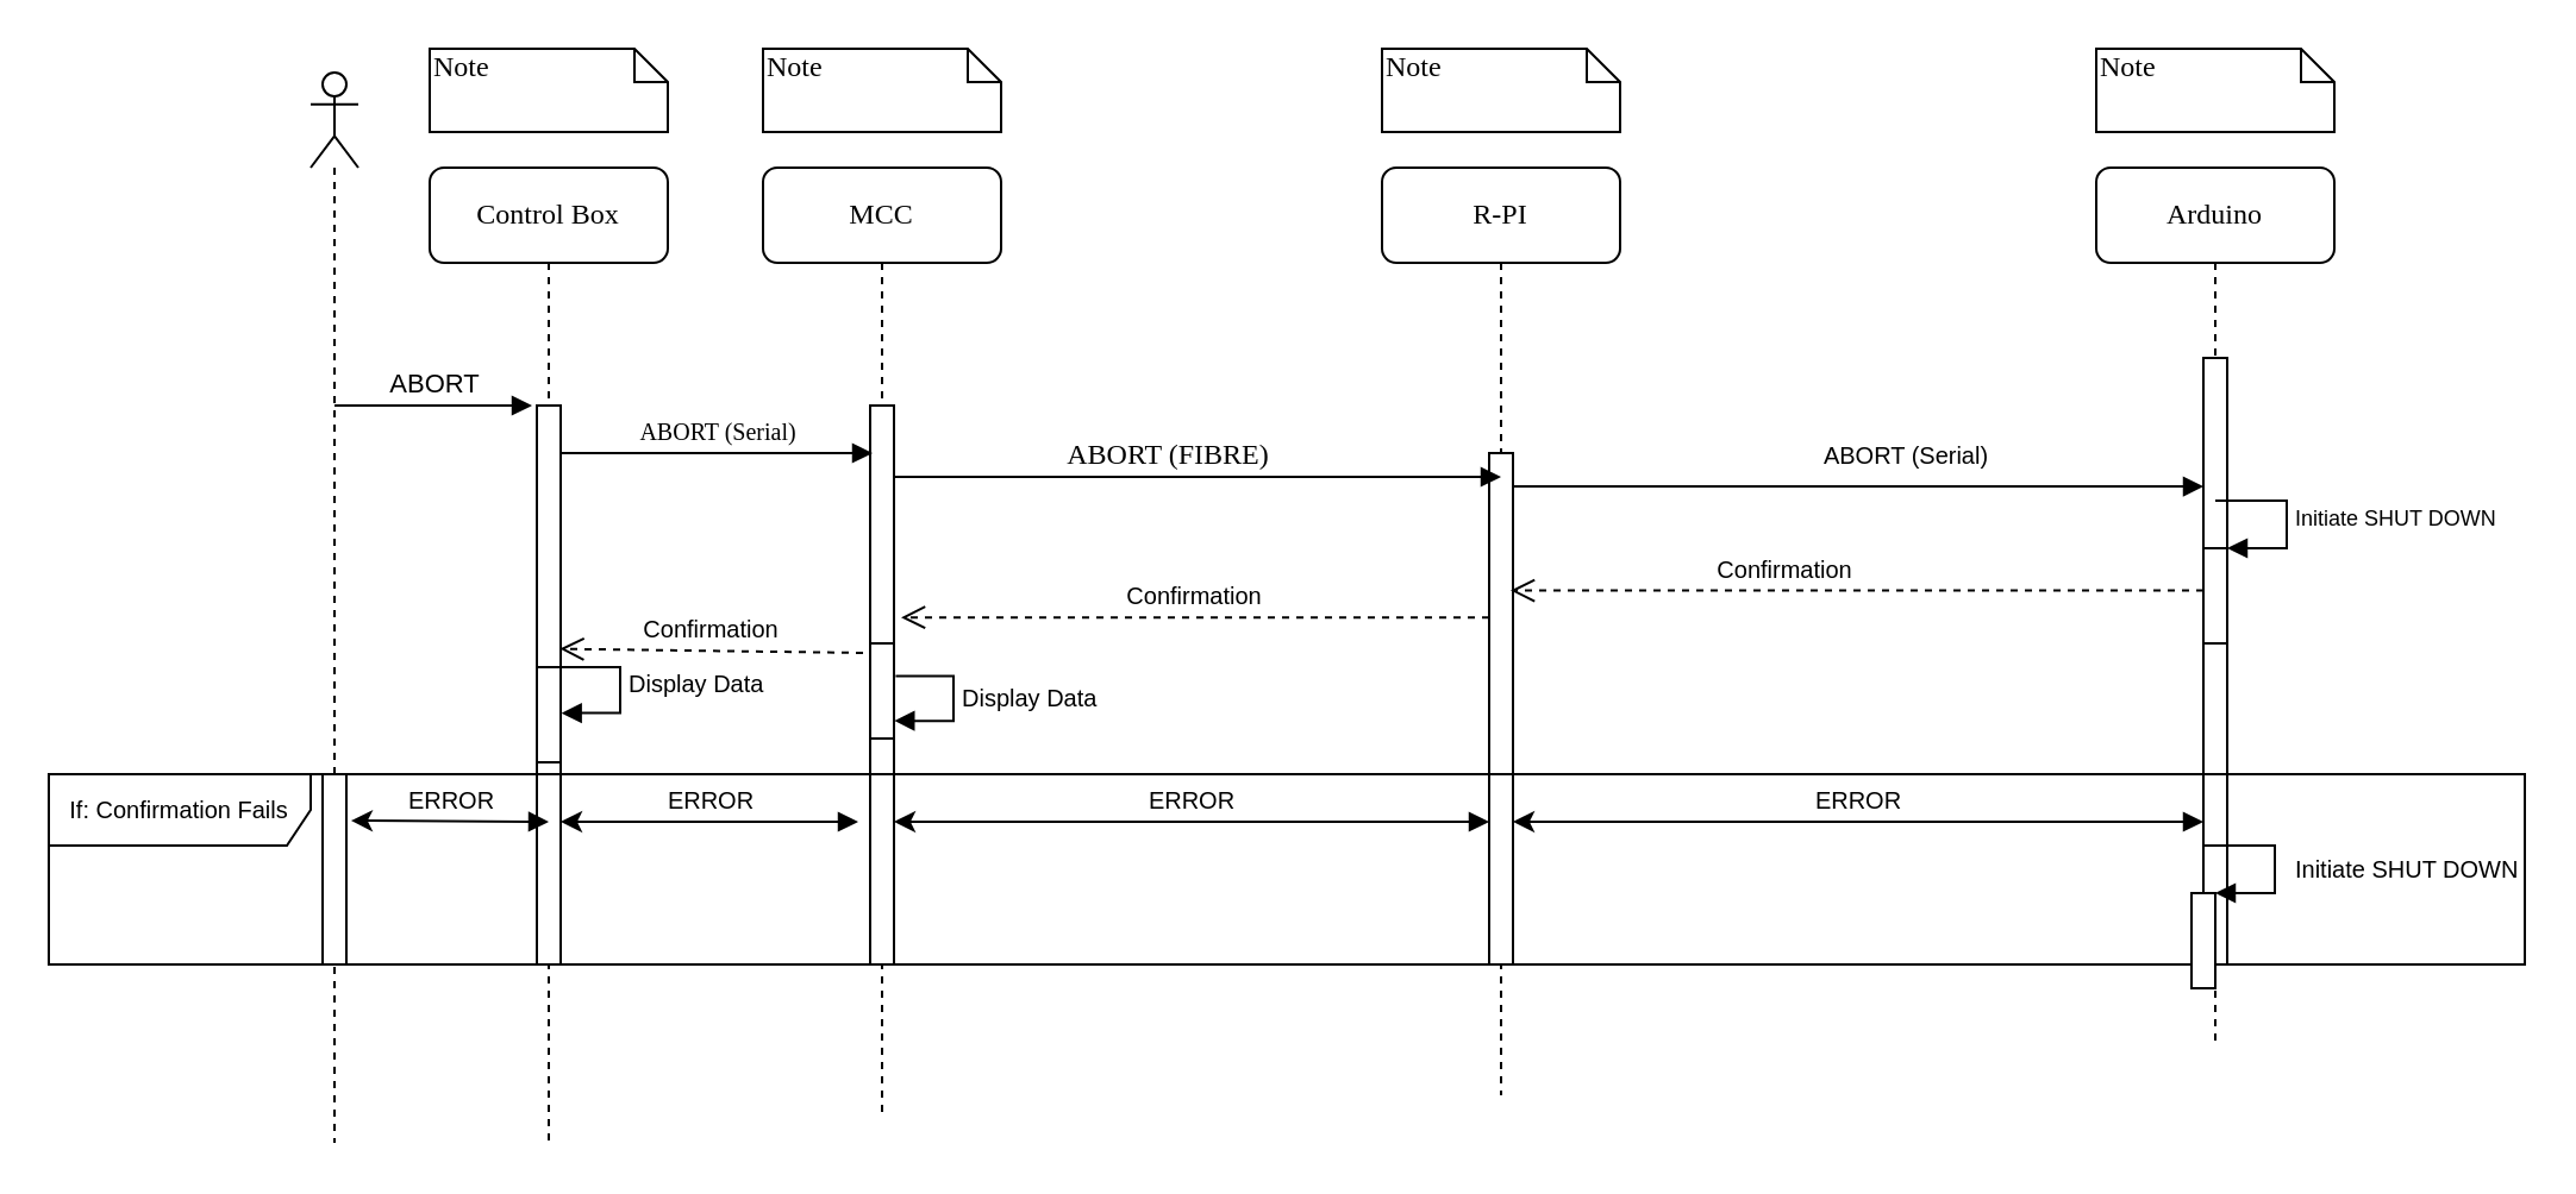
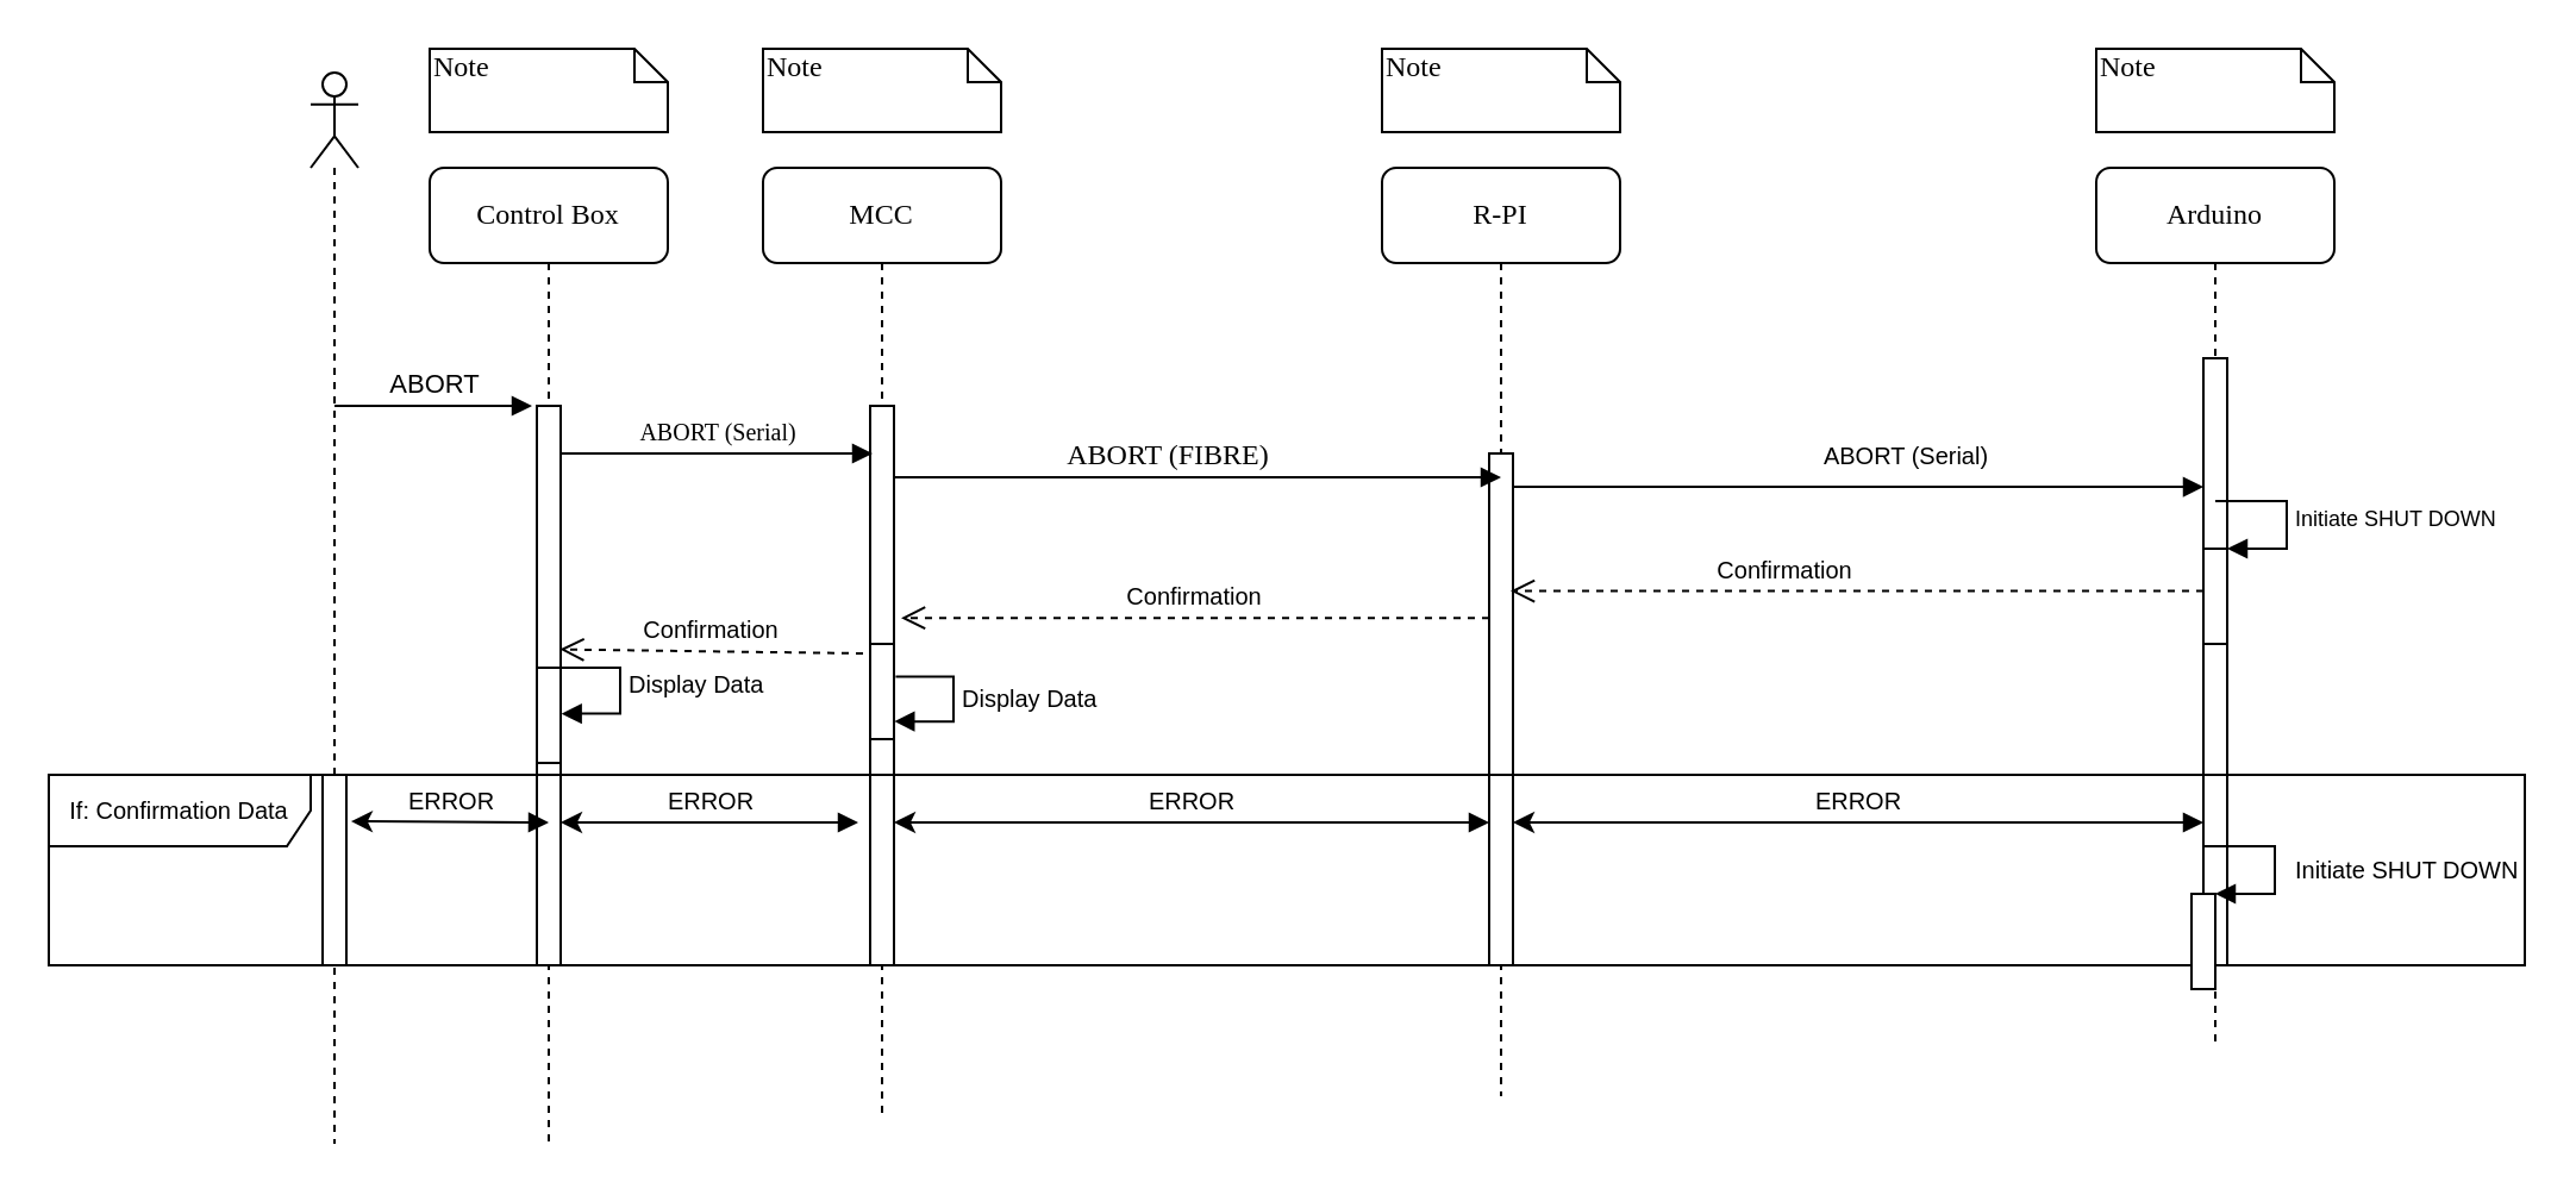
- <mxCell id="28" value="If: Confirmation Fails" style="shape=umlFrame;whiteSpace=wrap;html=1;fontSize=10;width=110;height=30;" parent="1" vertex="1"><mxGeometry x="20" y="325" width="1040" height="80" as="geometry" /></mxCell>
+ <mxCell id="28" value="If: Confirmation Data" style="shape=umlFrame;whiteSpace=wrap;html=1;fontSize=10;width=110;height=30;" parent="1" vertex="1"><mxGeometry x="20" y="325" width="1040" height="80" as="geometry" /></mxCell>
